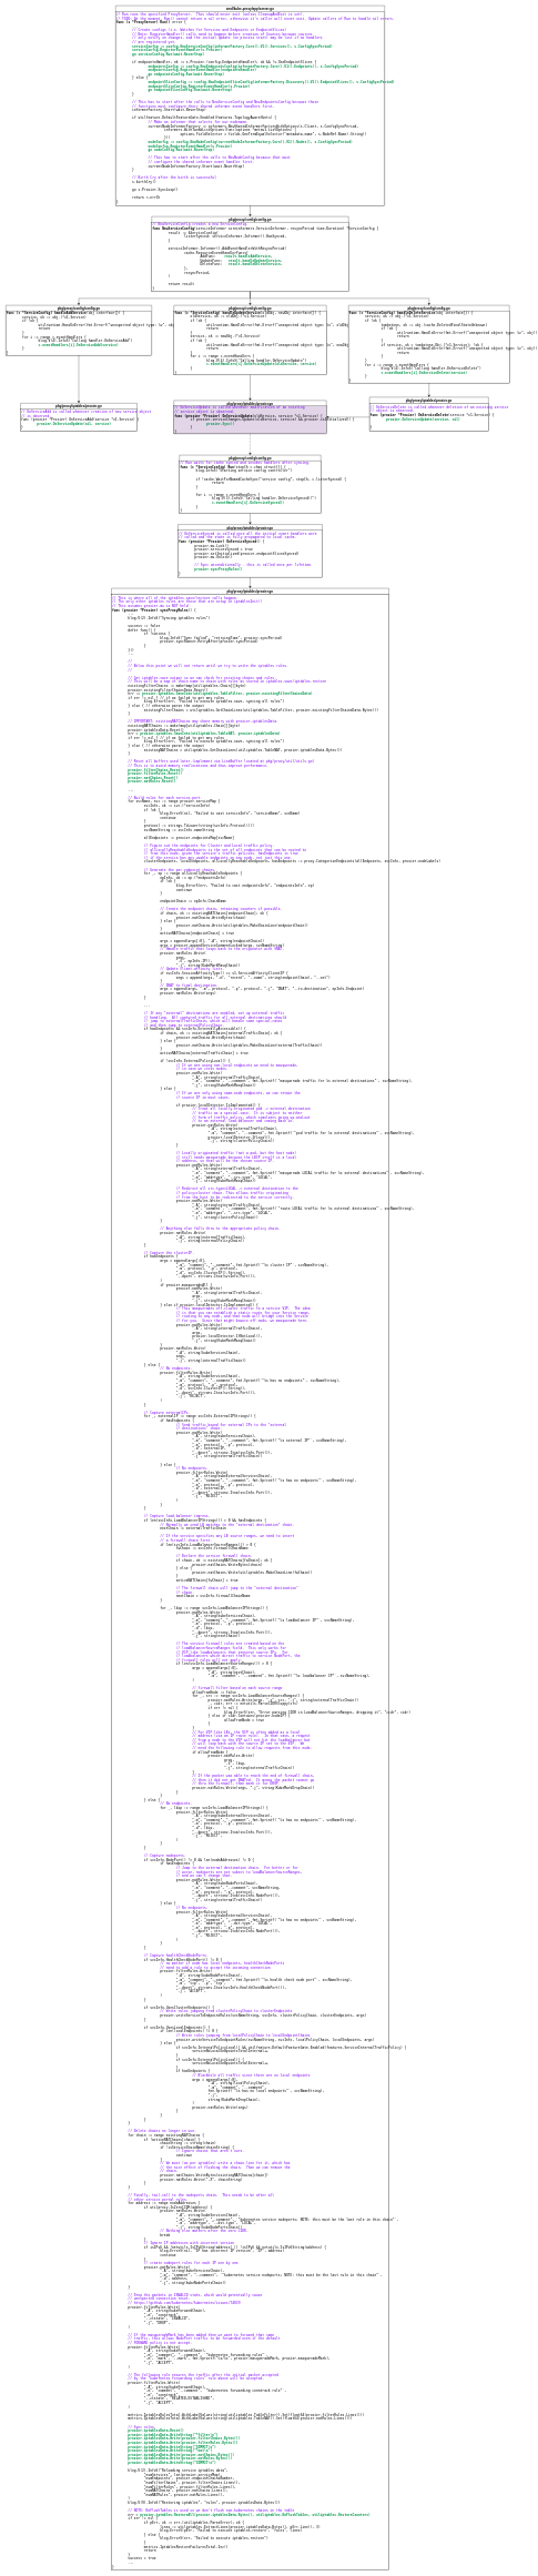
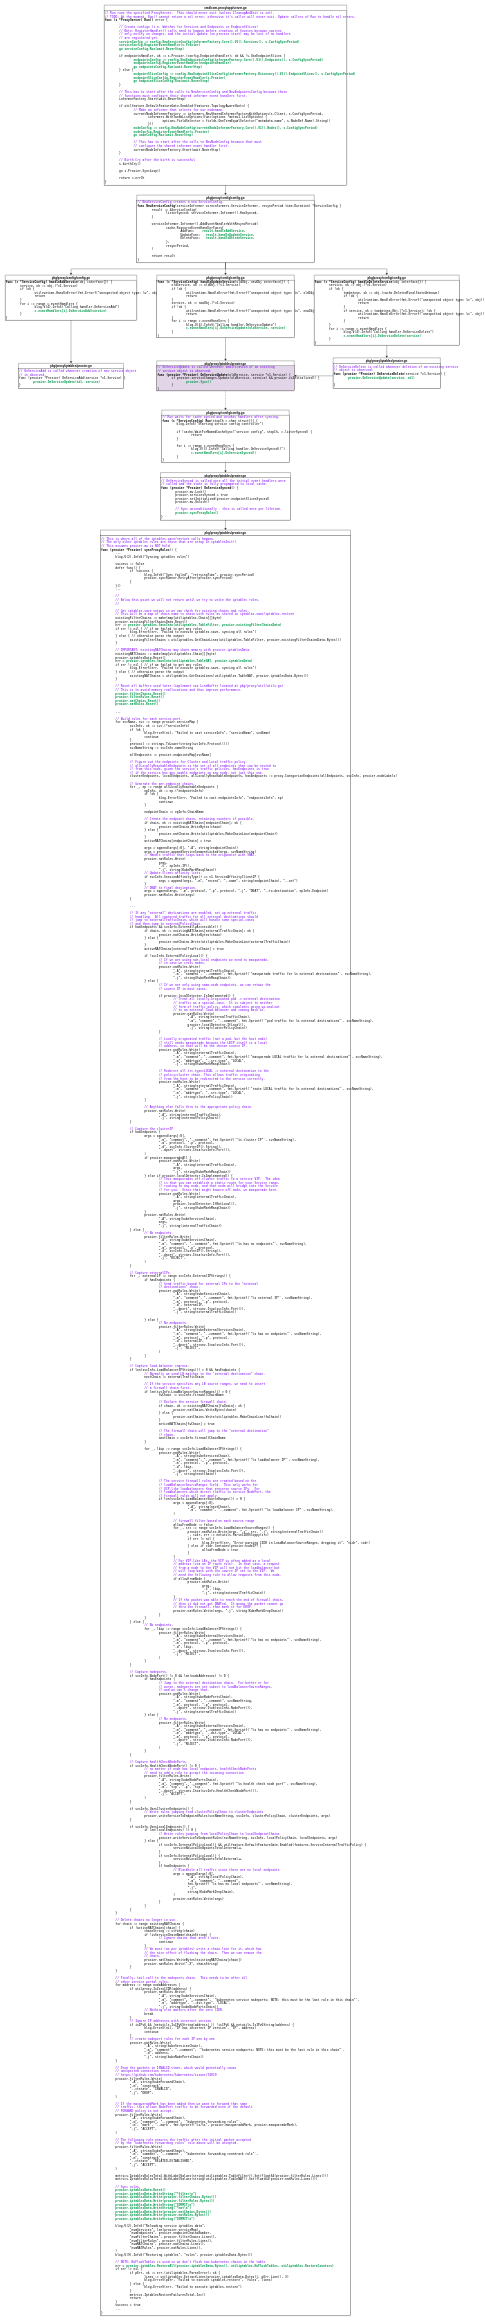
- <mxCell id="2" value="cmd/kube-proxy/app/server.go" style="swimlane;fontColor=#000000;" vertex="1" parent="1"><mxGeometry x="416" y="20" width="970" height="720" as="geometry" /></mxCell>
+ <mxCell id="2" value="cmd/com-proxy/app/server.go" style="swimlane;fontColor=#000000;" vertex="1" parent="1"><mxGeometry x="416" y="20" width="970" height="720" as="geometry" /></mxCell>
